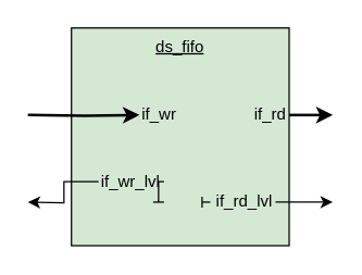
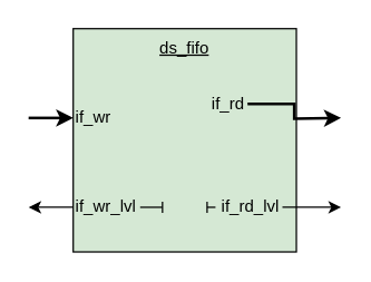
- <mxCell id="4" value="if_wr" style="text;html=1;strokeColor=none;fillColor=none;align=left;verticalAlign=middle;whiteSpace=wrap;rounded=0;" parent="1" vertex="1"><mxGeometry x="102" y="68" width="32" height="32" as="geometry" /></mxCell>
+ <mxCell id="4" value="if_wr" style="text;html=1;strokeColor=none;fillColor=none;align=left;verticalAlign=middle;whiteSpace=wrap;rounded=0;" parent="1" vertex="1"><mxGeometry x="52" y="68" width="32" height="32" as="geometry" /></mxCell>
- <mxCell id="9" value="if_rd" style="text;html=1;strokeColor=none;fillColor=none;align=right;verticalAlign=middle;whiteSpace=wrap;rounded=0;" parent="1" vertex="1"><mxGeometry x="180" y="68" width="32" height="32" as="geometry" /></mxCell>
+ <mxCell id="9" value="if_rd" style="text;html=1;strokeColor=none;fillColor=none;align=right;verticalAlign=middle;whiteSpace=wrap;rounded=0;" parent="1" vertex="1"><mxGeometry x="145" y="58" width="32" height="32" as="geometry" /></mxCell>
- <mxCell id="7" value="if_wr_lvl" style="text;html=1;strokeColor=none;fillColor=none;align=left;verticalAlign=middle;whiteSpace=wrap;rounded=0;" parent="1" vertex="1"><mxGeometry x="72" y="117" width="48" height="32" as="geometry" /></mxCell>
+ <mxCell id="7" value="if_wr_lvl" style="text;html=1;strokeColor=none;fillColor=none;align=left;verticalAlign=middle;whiteSpace=wrap;rounded=0;" parent="1" vertex="1"><mxGeometry x="52" y="132" width="48" height="32" as="geometry" /></mxCell>
